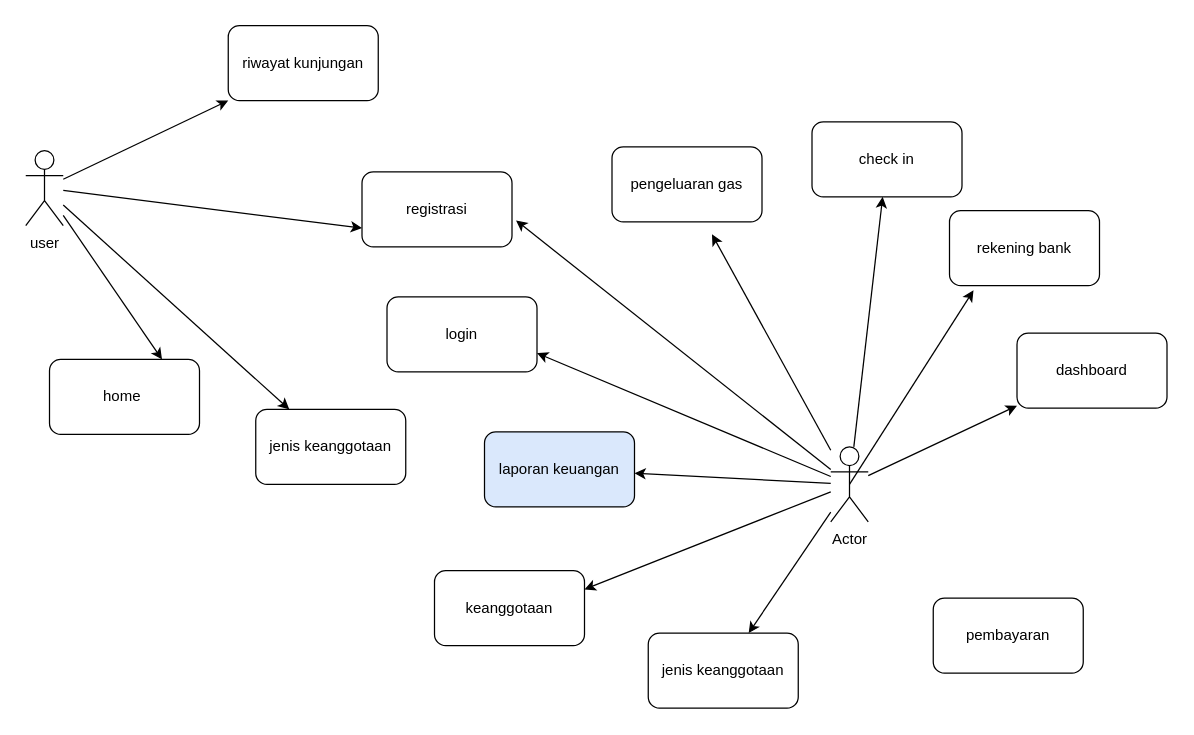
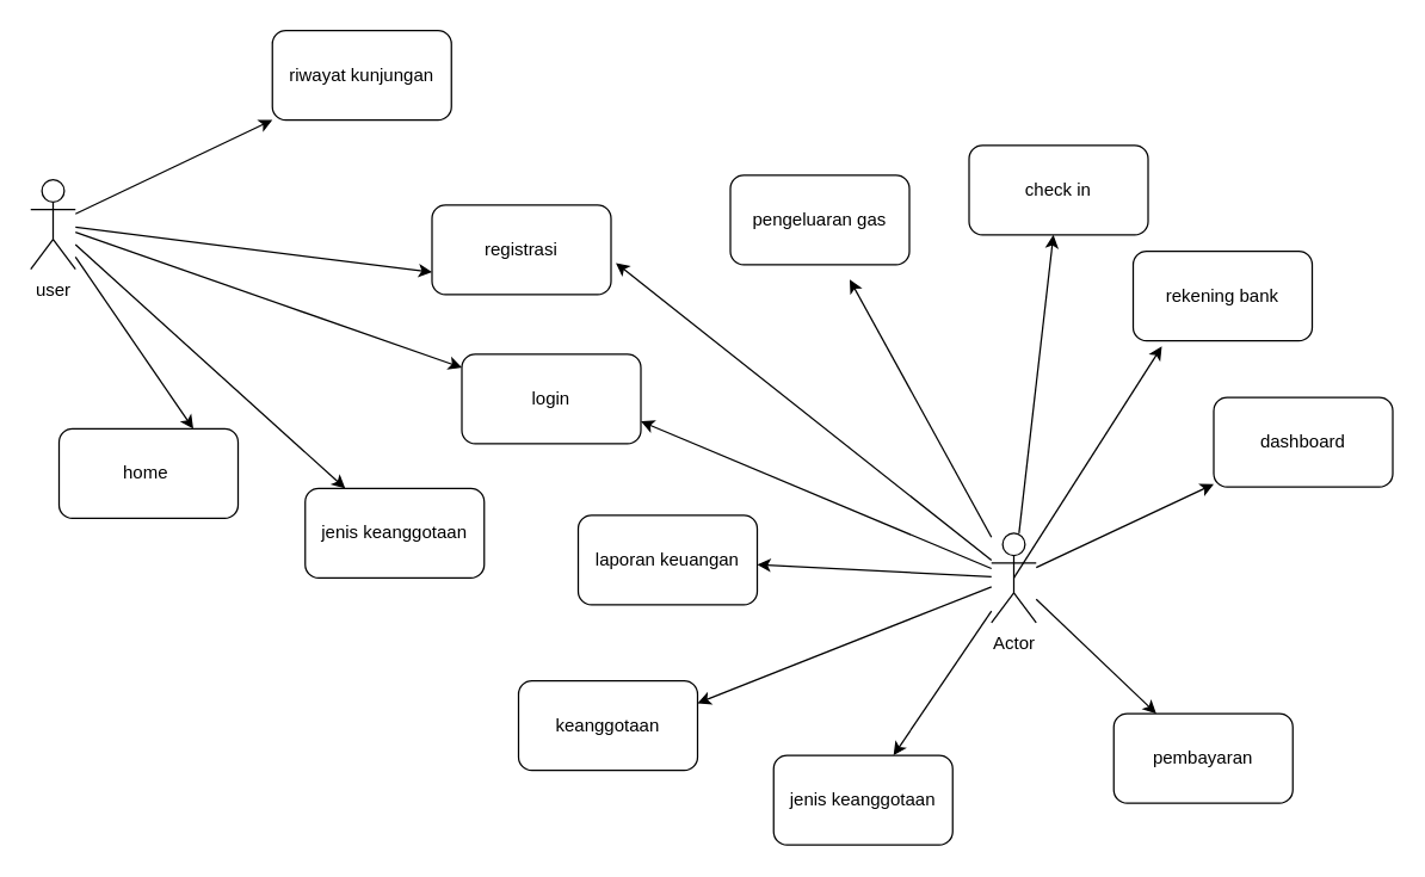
+ <mxCell id="14" style="edgeStyle=none;html=1;" edge="1" parent="1" source="18" target="19"><mxGeometry relative="1" as="geometry" /></mxCell>
- <mxCell id="28" value="laporan keuangan" style="rounded=1;whiteSpace=wrap;html=1;fillColor=#dae8fc;" vertex="1" parent="1"><mxGeometry x="387" y="345" width="120" height="60" as="geometry" /></mxCell>
+ <mxCell id="28" value="laporan keuangan" style="rounded=1;whiteSpace=wrap;html=1;" vertex="1" parent="1"><mxGeometry x="387" y="345" width="120" height="60" as="geometry" /></mxCell>
+ <mxCell id="10" style="edgeStyle=none;html=1;" edge="1" parent="1" source="12" target="29"><mxGeometry relative="1" as="geometry" /></mxCell>
